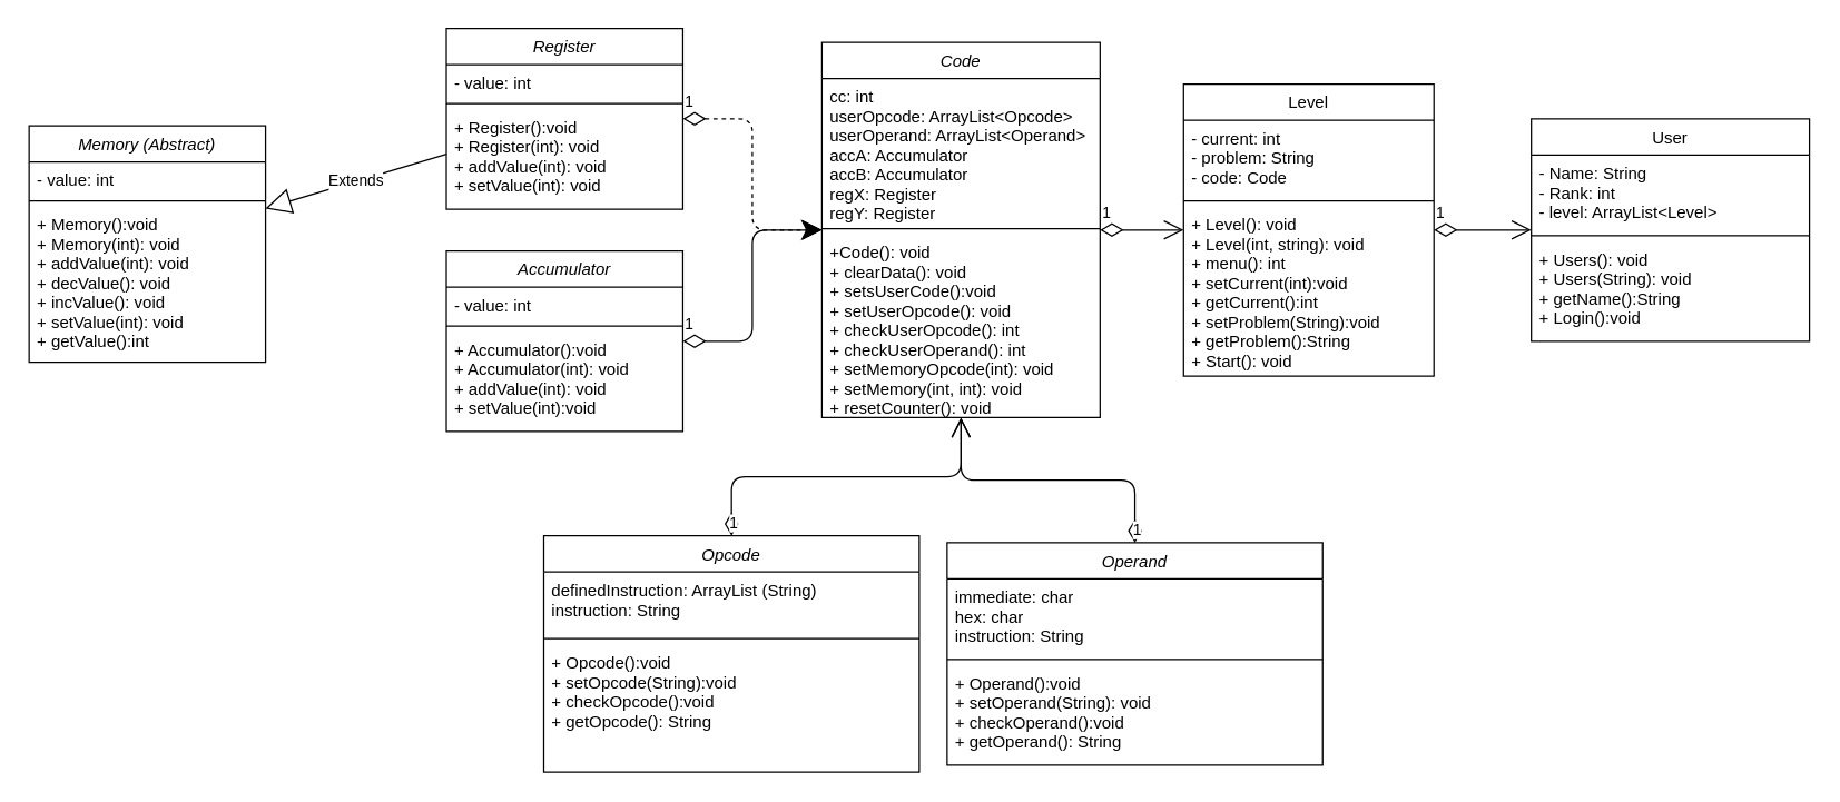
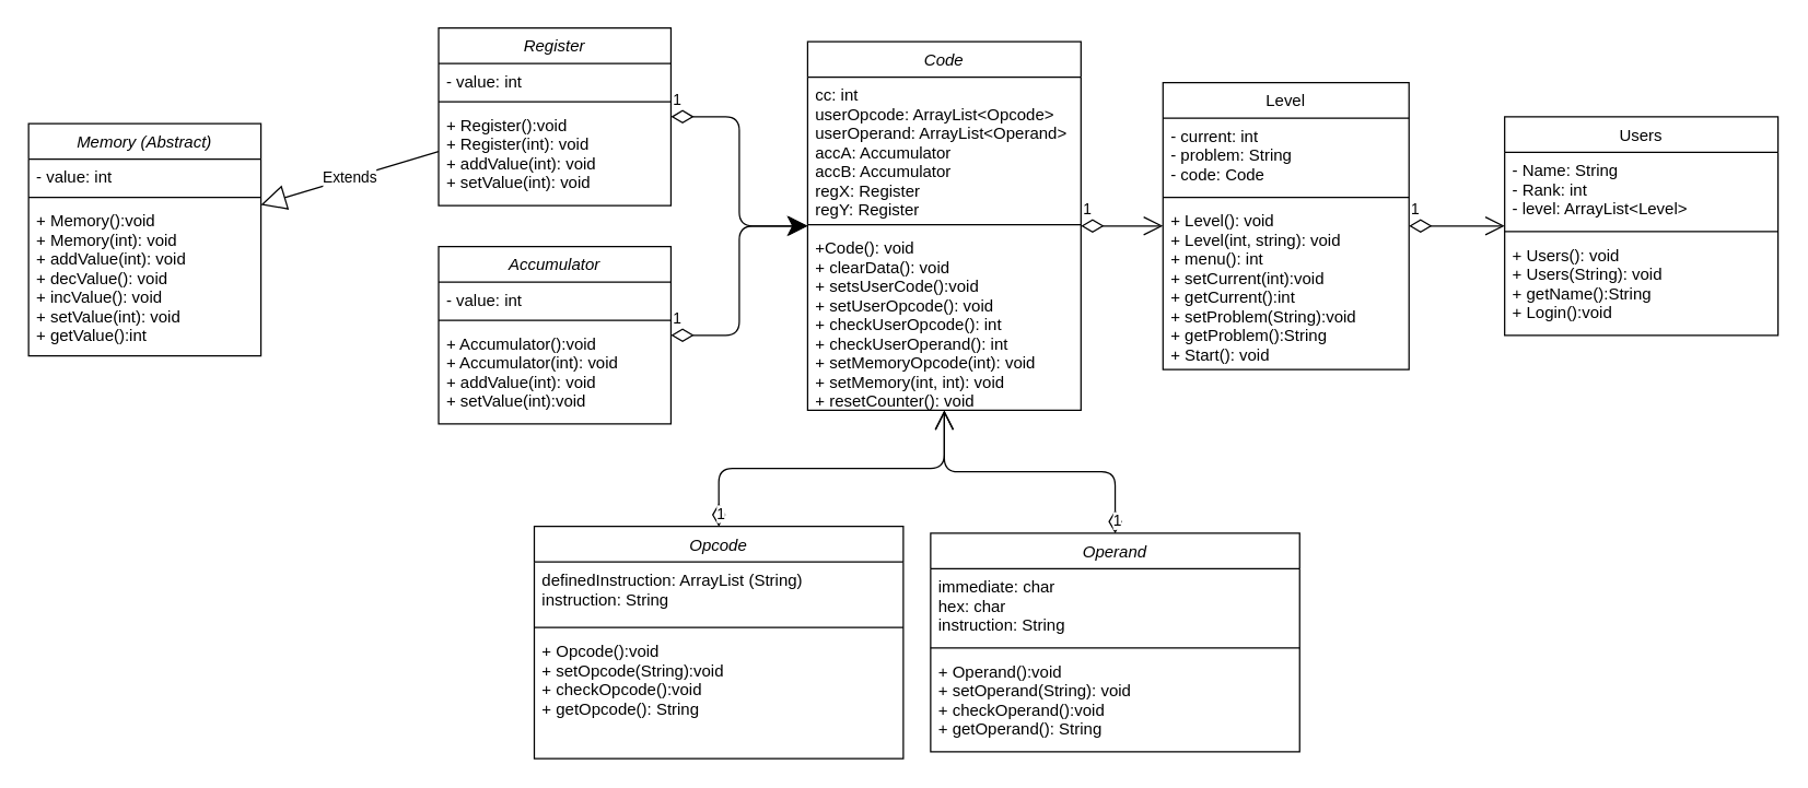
- <mxCell id="10" value="User" style="swimlane;fontStyle=0;align=center;verticalAlign=top;childLayout=stackLayout;horizontal=1;startSize=26;horizontalStack=0;resizeParent=1;resizeLast=0;collapsible=1;marginBottom=0;rounded=0;shadow=0;strokeWidth=1;" parent="1" vertex="1"><mxGeometry x="1100" y="85" width="200" height="160" as="geometry"><mxRectangle x="130" y="380" width="160" height="26" as="alternateBounds" /></mxGeometry></mxCell>
+ <mxCell id="10" value="Users" style="swimlane;fontStyle=0;align=center;verticalAlign=top;childLayout=stackLayout;horizontal=1;startSize=26;horizontalStack=0;resizeParent=1;resizeLast=0;collapsible=1;marginBottom=0;rounded=0;shadow=0;strokeWidth=1;" parent="1" vertex="1"><mxGeometry x="1100" y="85" width="200" height="160" as="geometry"><mxRectangle x="130" y="380" width="160" height="26" as="alternateBounds" /></mxGeometry></mxCell>
- <mxCell id="39" value="1" style="endArrow=open;html=1;endSize=12;startArrow=diamondThin;startSize=14;startFill=0;edgeStyle=orthogonalEdgeStyle;align=left;verticalAlign=bottom;dashed=1;" edge="1" parent="1" source="34" target="2"><mxGeometry x="-1" y="3" relative="1" as="geometry"><mxPoint x="350" y="-155" as="sourcePoint" /><mxPoint x="600" y="90" as="targetPoint" /></mxGeometry></mxCell>
+ <mxCell id="39" value="1" style="endArrow=open;html=1;endSize=12;startArrow=diamondThin;startSize=14;startFill=0;edgeStyle=orthogonalEdgeStyle;align=left;verticalAlign=bottom;" edge="1" parent="1" source="34" target="2"><mxGeometry x="-1" y="3" relative="1" as="geometry"><mxPoint x="350" y="-155" as="sourcePoint" /><mxPoint x="600" y="90" as="targetPoint" /></mxGeometry></mxCell>
